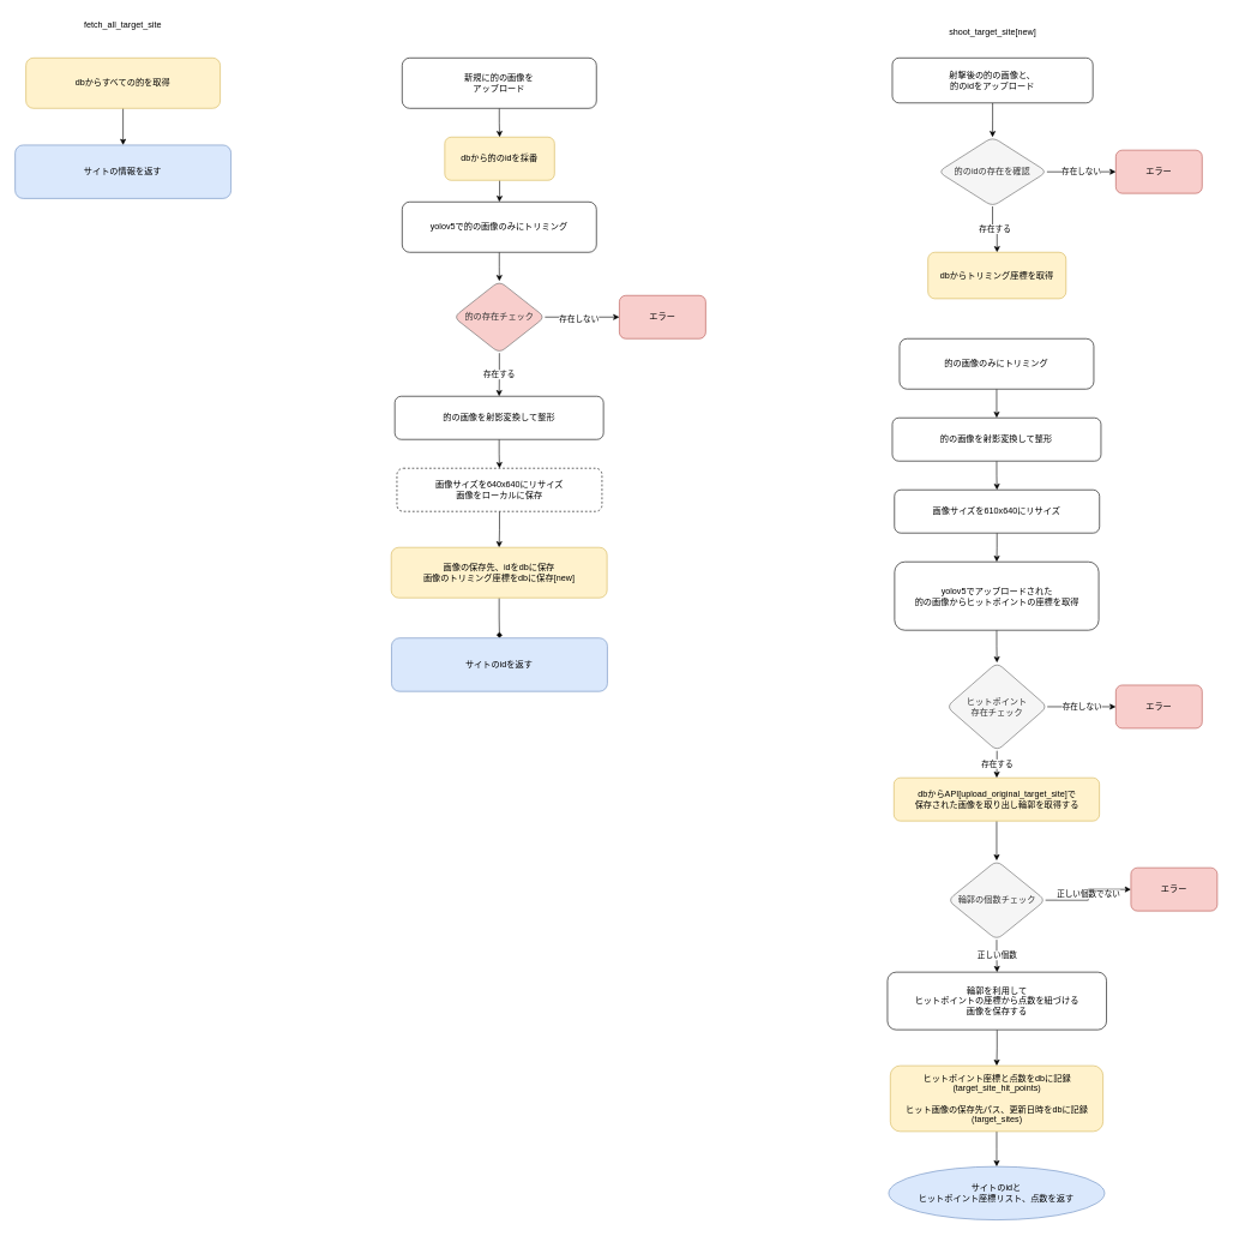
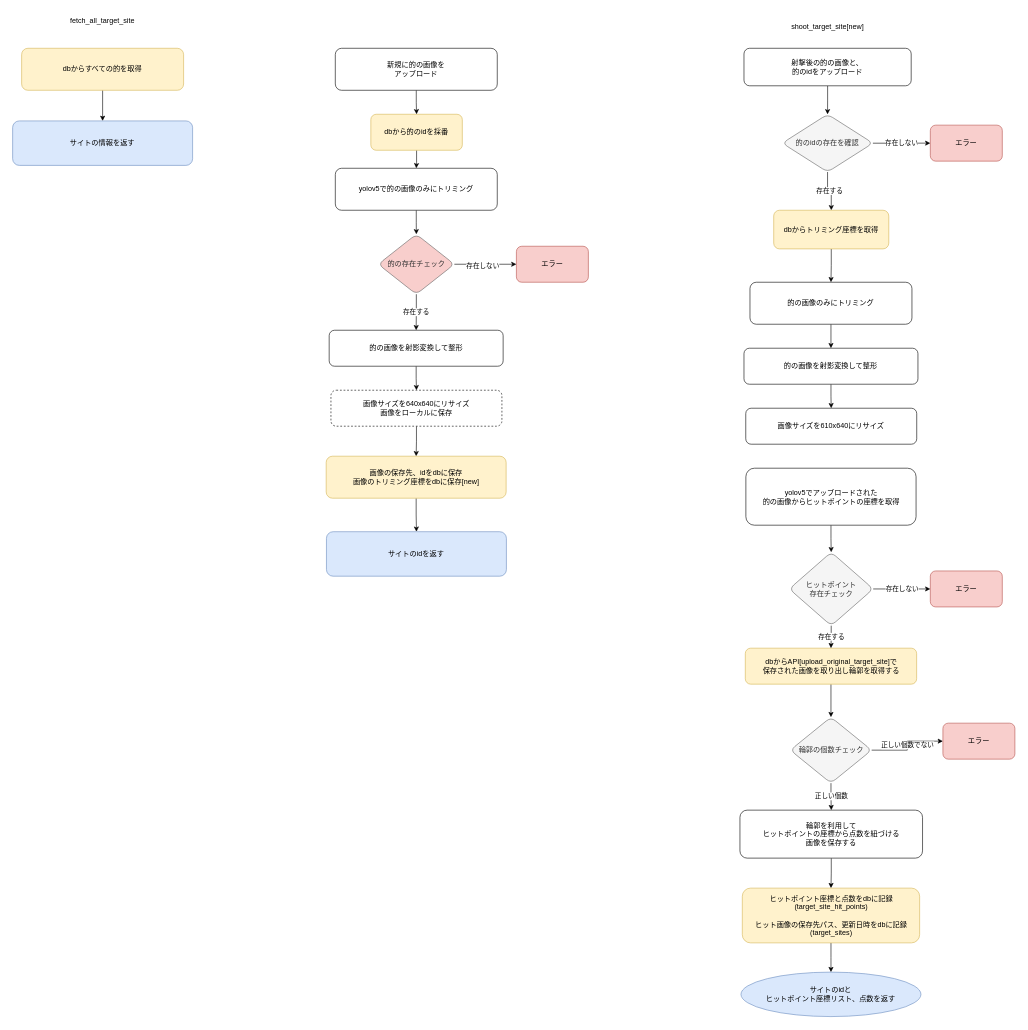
+ <mxCell id="29" style="edgeStyle=orthogonalEdgeStyle;rounded=0;orthogonalLoop=1;jettySize=auto;html=1;" parent="1" source="30" target="32" edge="1"><mxGeometry relative="1" as="geometry" /></mxCell>
- <mxCell id="33" style="edgeStyle=orthogonalEdgeStyle;rounded=0;orthogonalLoop=1;jettySize=auto;html=1;" parent="1" source="34" target="13" edge="1"><mxGeometry relative="1" as="geometry" /></mxCell>
- <mxCell id="10" style="edgeStyle=orthogonalEdgeStyle;rounded=0;orthogonalLoop=1;jettySize=auto;html=1;endArrow=diamond;" parent="1" source="11" target="21" edge="1"><mxGeometry relative="1" as="geometry" /></mxCell>
+ <mxCell id="10" style="edgeStyle=orthogonalEdgeStyle;rounded=0;orthogonalLoop=1;jettySize=auto;html=1;" parent="1" source="11" target="21" edge="1"><mxGeometry relative="1" as="geometry" /></mxCell>
